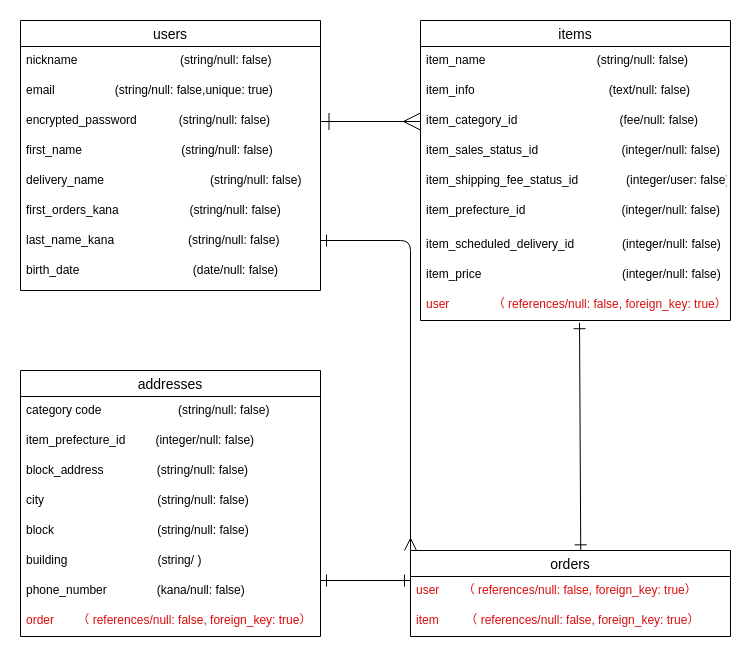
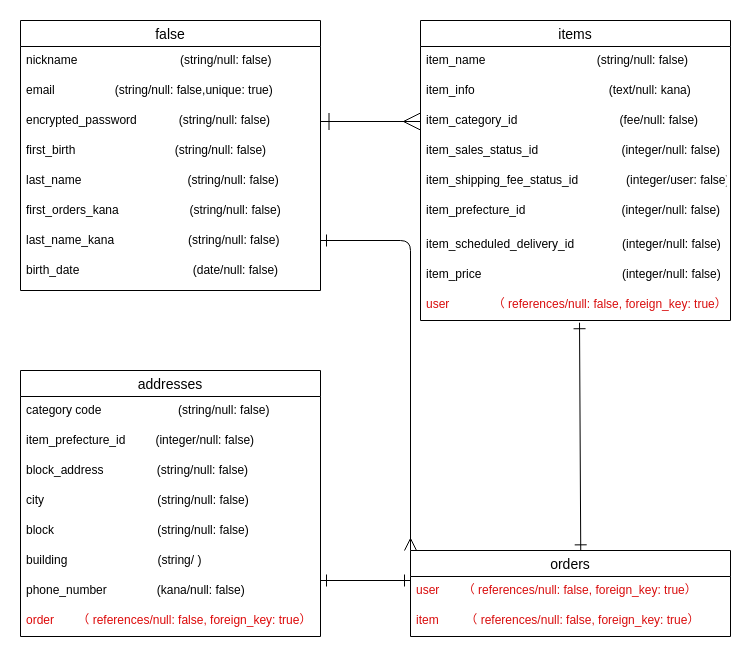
- <mxCell id="2" value="users" style="swimlane;fontStyle=0;childLayout=stackLayout;horizontal=1;startSize=26;horizontalStack=0;resizeParent=1;resizeParentMax=0;resizeLast=0;collapsible=1;marginBottom=0;align=center;fontSize=14;" parent="1" vertex="1"><mxGeometry x="20" y="20" width="300" height="270" as="geometry" /></mxCell>
+ <mxCell id="2" value="false" style="swimlane;fontStyle=0;childLayout=stackLayout;horizontal=1;startSize=26;horizontalStack=0;resizeParent=1;resizeParentMax=0;resizeLast=0;collapsible=1;marginBottom=0;align=center;fontSize=14;" parent="1" vertex="1"><mxGeometry x="20" y="20" width="300" height="270" as="geometry" /></mxCell>
- <mxCell id="13" value="item_info　　                                 (text/null: false)" style="text;strokeColor=none;fillColor=none;spacingLeft=4;spacingRight=4;overflow=hidden;rotatable=0;points=[[0,0.5],[1,0.5]];portConstraint=eastwest;fontSize=12;" parent="11" vertex="1"><mxGeometry y="56" width="310" height="30" as="geometry" /></mxCell>
+ <mxCell id="13" value="item_info　　                                 (text/null: kana)" style="text;strokeColor=none;fillColor=none;spacingLeft=4;spacingRight=4;overflow=hidden;rotatable=0;points=[[0,0.5],[1,0.5]];portConstraint=eastwest;fontSize=12;" parent="11" vertex="1"><mxGeometry y="56" width="310" height="30" as="geometry" /></mxCell>
- <mxCell id="6" value="first_name　　　                   (string/null: false)&#10; &#10;" style="text;strokeColor=none;fillColor=none;spacingLeft=4;spacingRight=4;overflow=hidden;rotatable=0;points=[[0,0.5],[1,0.5]];portConstraint=eastwest;fontSize=12;" parent="2" vertex="1"><mxGeometry y="116" width="300" height="30" as="geometry" /></mxCell>
+ <mxCell id="6" value="first_birth　　　                   (string/null: false)&#10; &#10;" style="text;strokeColor=none;fillColor=none;spacingLeft=4;spacingRight=4;overflow=hidden;rotatable=0;points=[[0,0.5],[1,0.5]];portConstraint=eastwest;fontSize=12;" parent="2" vertex="1"><mxGeometry y="116" width="300" height="30" as="geometry" /></mxCell>
- <mxCell id="7" value="delivery_name　　　                     (string/null: false)" style="text;strokeColor=none;fillColor=none;spacingLeft=4;spacingRight=4;overflow=hidden;rotatable=0;points=[[0,0.5],[1,0.5]];portConstraint=eastwest;fontSize=12;" parent="2" vertex="1"><mxGeometry y="146" width="300" height="30" as="geometry" /></mxCell>
+ <mxCell id="7" value="last_name　　　                     (string/null: false)" style="text;strokeColor=none;fillColor=none;spacingLeft=4;spacingRight=4;overflow=hidden;rotatable=0;points=[[0,0.5],[1,0.5]];portConstraint=eastwest;fontSize=12;" parent="2" vertex="1"><mxGeometry y="146" width="300" height="30" as="geometry" /></mxCell>
